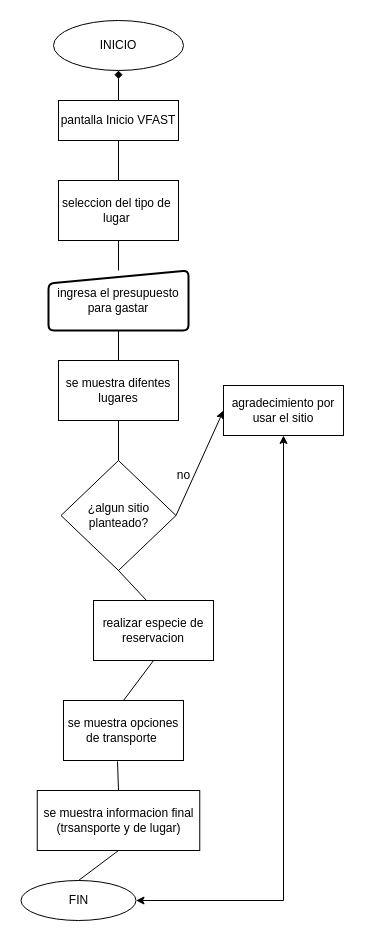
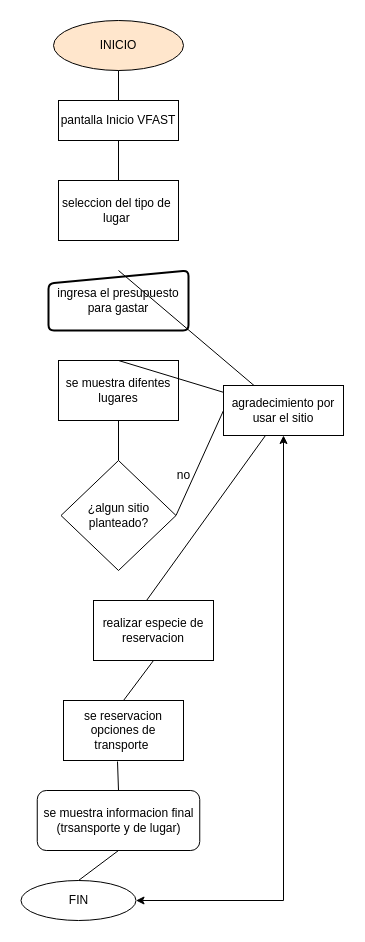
- <mxCell id="2" value="INICIO" style="ellipse;whiteSpace=wrap;html=1;" vertex="1" parent="1"><mxGeometry x="53" y="20" width="130" height="50" as="geometry" /></mxCell>
+ <mxCell id="2" value="INICIO" style="ellipse;whiteSpace=wrap;html=1;fillColor=#ffe6cc;" vertex="1" parent="1"><mxGeometry x="53" y="20" width="130" height="50" as="geometry" /></mxCell>
- <mxCell id="4" value="" style="endArrow=diamond;html=1;rounded=0;entryX=0.5;entryY=1;entryDx=0;entryDy=0;exitX=0.5;exitY=0;exitDx=0;exitDy=0;" edge="1" parent="1" source="3" target="2"><mxGeometry width="50" height="50" relative="1" as="geometry"><mxPoint x="313" y="240" as="sourcePoint" /><mxPoint x="363" y="190" as="targetPoint" /></mxGeometry></mxCell>
+ <mxCell id="4" value="" style="endArrow=none;html=1;rounded=0;entryX=0.5;entryY=1;entryDx=0;entryDy=0;exitX=0.5;exitY=0;exitDx=0;exitDy=0;" edge="1" parent="1" source="3" target="2"><mxGeometry width="50" height="50" relative="1" as="geometry"><mxPoint x="313" y="240" as="sourcePoint" /><mxPoint x="363" y="190" as="targetPoint" /></mxGeometry></mxCell>
- <mxCell id="16" value="" style="endArrow=none;html=1;rounded=0;entryX=0.5;entryY=1;entryDx=0;entryDy=0;exitX=0.5;exitY=0;exitDx=0;exitDy=0;" edge="1" parent="1" source="6" target="5"><mxGeometry width="50" height="50" relative="1" as="geometry"><mxPoint x="128" y="190" as="sourcePoint" /><mxPoint x="128" y="150" as="targetPoint" /></mxGeometry></mxCell>
+ <mxCell id="16" value="" style="endArrow=none;html=1;rounded=0;exitX=0.5;exitY=0;exitDx=0;exitDy=0;" edge="1" parent="1" source="6" target="10"><mxGeometry width="50" height="50" relative="1" as="geometry"><mxPoint x="128" y="190" as="sourcePoint" /><mxPoint x="128" y="150" as="targetPoint" /></mxGeometry></mxCell>
- <mxCell id="17" value="" style="endArrow=none;html=1;rounded=0;entryX=0.5;entryY=1;entryDx=0;entryDy=0;exitX=0.5;exitY=0;exitDx=0;exitDy=0;" edge="1" parent="1" source="7" target="6"><mxGeometry width="50" height="50" relative="1" as="geometry"><mxPoint x="83" y="420" as="sourcePoint" /><mxPoint x="133" y="370" as="targetPoint" /></mxGeometry></mxCell>
+ <mxCell id="17" value="" style="endArrow=none;html=1;rounded=0;exitX=0.5;exitY=0;exitDx=0;exitDy=0;" edge="1" parent="1" source="7" target="10"><mxGeometry width="50" height="50" relative="1" as="geometry"><mxPoint x="83" y="420" as="sourcePoint" /><mxPoint x="133" y="370" as="targetPoint" /></mxGeometry></mxCell>
- <mxCell id="19" value="" style="endArrow=classic;html=1;rounded=0;entryX=0;entryY=0.5;entryDx=0;entryDy=0;exitX=1;exitY=0.5;exitDx=0;exitDy=0;" edge="1" parent="1" source="8" target="10"><mxGeometry width="50" height="50" relative="1" as="geometry"><mxPoint x="138" y="380" as="sourcePoint" /><mxPoint x="138" y="350" as="targetPoint" /></mxGeometry></mxCell>
+ <mxCell id="19" value="" style="endArrow=none;html=1;rounded=0;entryX=0;entryY=0.5;entryDx=0;entryDy=0;exitX=1;exitY=0.5;exitDx=0;exitDy=0;" edge="1" parent="1" source="8" target="10"><mxGeometry width="50" height="50" relative="1" as="geometry"><mxPoint x="138" y="380" as="sourcePoint" /><mxPoint x="138" y="350" as="targetPoint" /></mxGeometry></mxCell>
- <mxCell id="23" value="" style="endArrow=none;html=1;rounded=0;entryX=0.5;entryY=1;entryDx=0;entryDy=0;exitX=0.442;exitY=0;exitDx=0;exitDy=0;exitPerimeter=0;" edge="1" parent="1" source="11" target="8"><mxGeometry width="50" height="50" relative="1" as="geometry"><mxPoint x="-137" y="580" as="sourcePoint" /><mxPoint x="3" y="470" as="targetPoint" /></mxGeometry></mxCell>
+ <mxCell id="23" value="" style="endArrow=none;html=1;rounded=0;exitX=0.442;exitY=0;exitDx=0;exitDy=0;exitPerimeter=0;" edge="1" parent="1" source="11" target="10"><mxGeometry width="50" height="50" relative="1" as="geometry"><mxPoint x="-137" y="580" as="sourcePoint" /><mxPoint x="3" y="470" as="targetPoint" /></mxGeometry></mxCell>
- <mxCell id="12" value="se muestra opciones de transporte&amp;nbsp;" style="rounded=0;whiteSpace=wrap;html=1;" vertex="1" parent="1"><mxGeometry x="63" y="700" width="120" height="60" as="geometry" /></mxCell>
+ <mxCell id="12" value="se reservacion opciones de transporte&amp;nbsp;" style="rounded=0;whiteSpace=wrap;html=1;" vertex="1" parent="1"><mxGeometry x="63" y="700" width="120" height="60" as="geometry" /></mxCell>
- <mxCell id="13" value="se muestra informacion final (trsansporte y de lugar)" style="whiteSpace=wrap;html=1;" vertex="1" parent="1"><mxGeometry x="36.75" y="790" width="162.5" height="60" as="geometry" /></mxCell>
+ <mxCell id="13" value="se muestra informacion final (trsansporte y de lugar)" style="whiteSpace=wrap;html=1;rounded=1;" vertex="1" parent="1"><mxGeometry x="36.75" y="790" width="162.5" height="60" as="geometry" /></mxCell>
